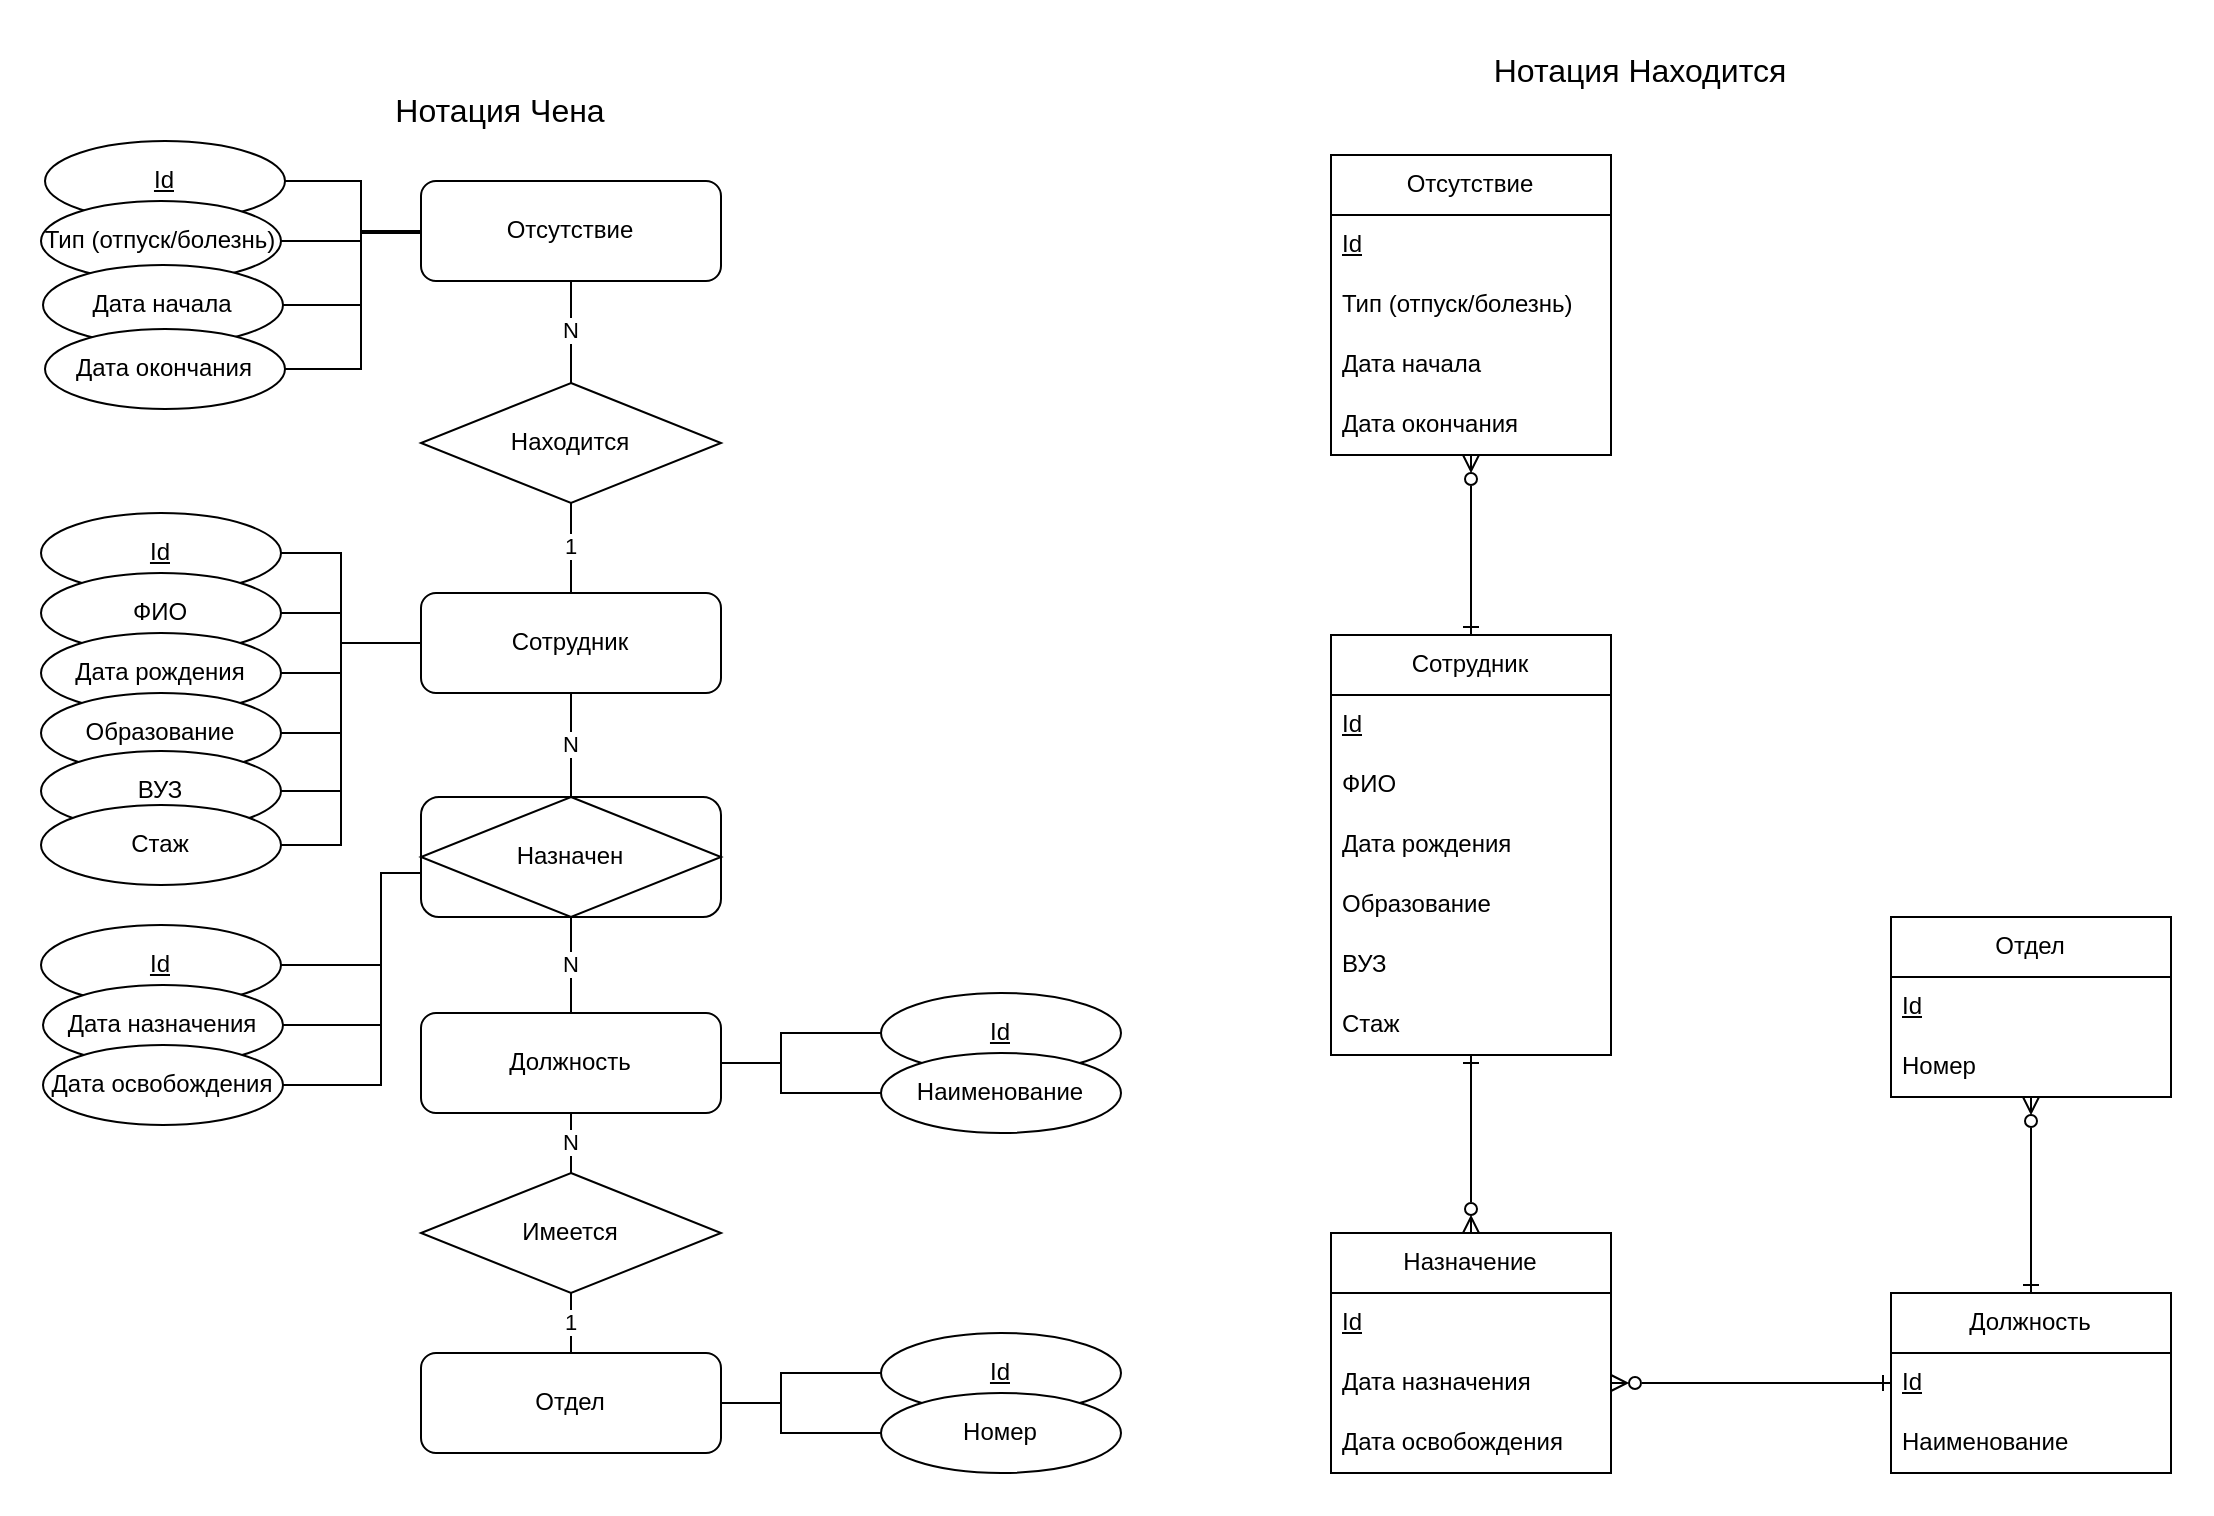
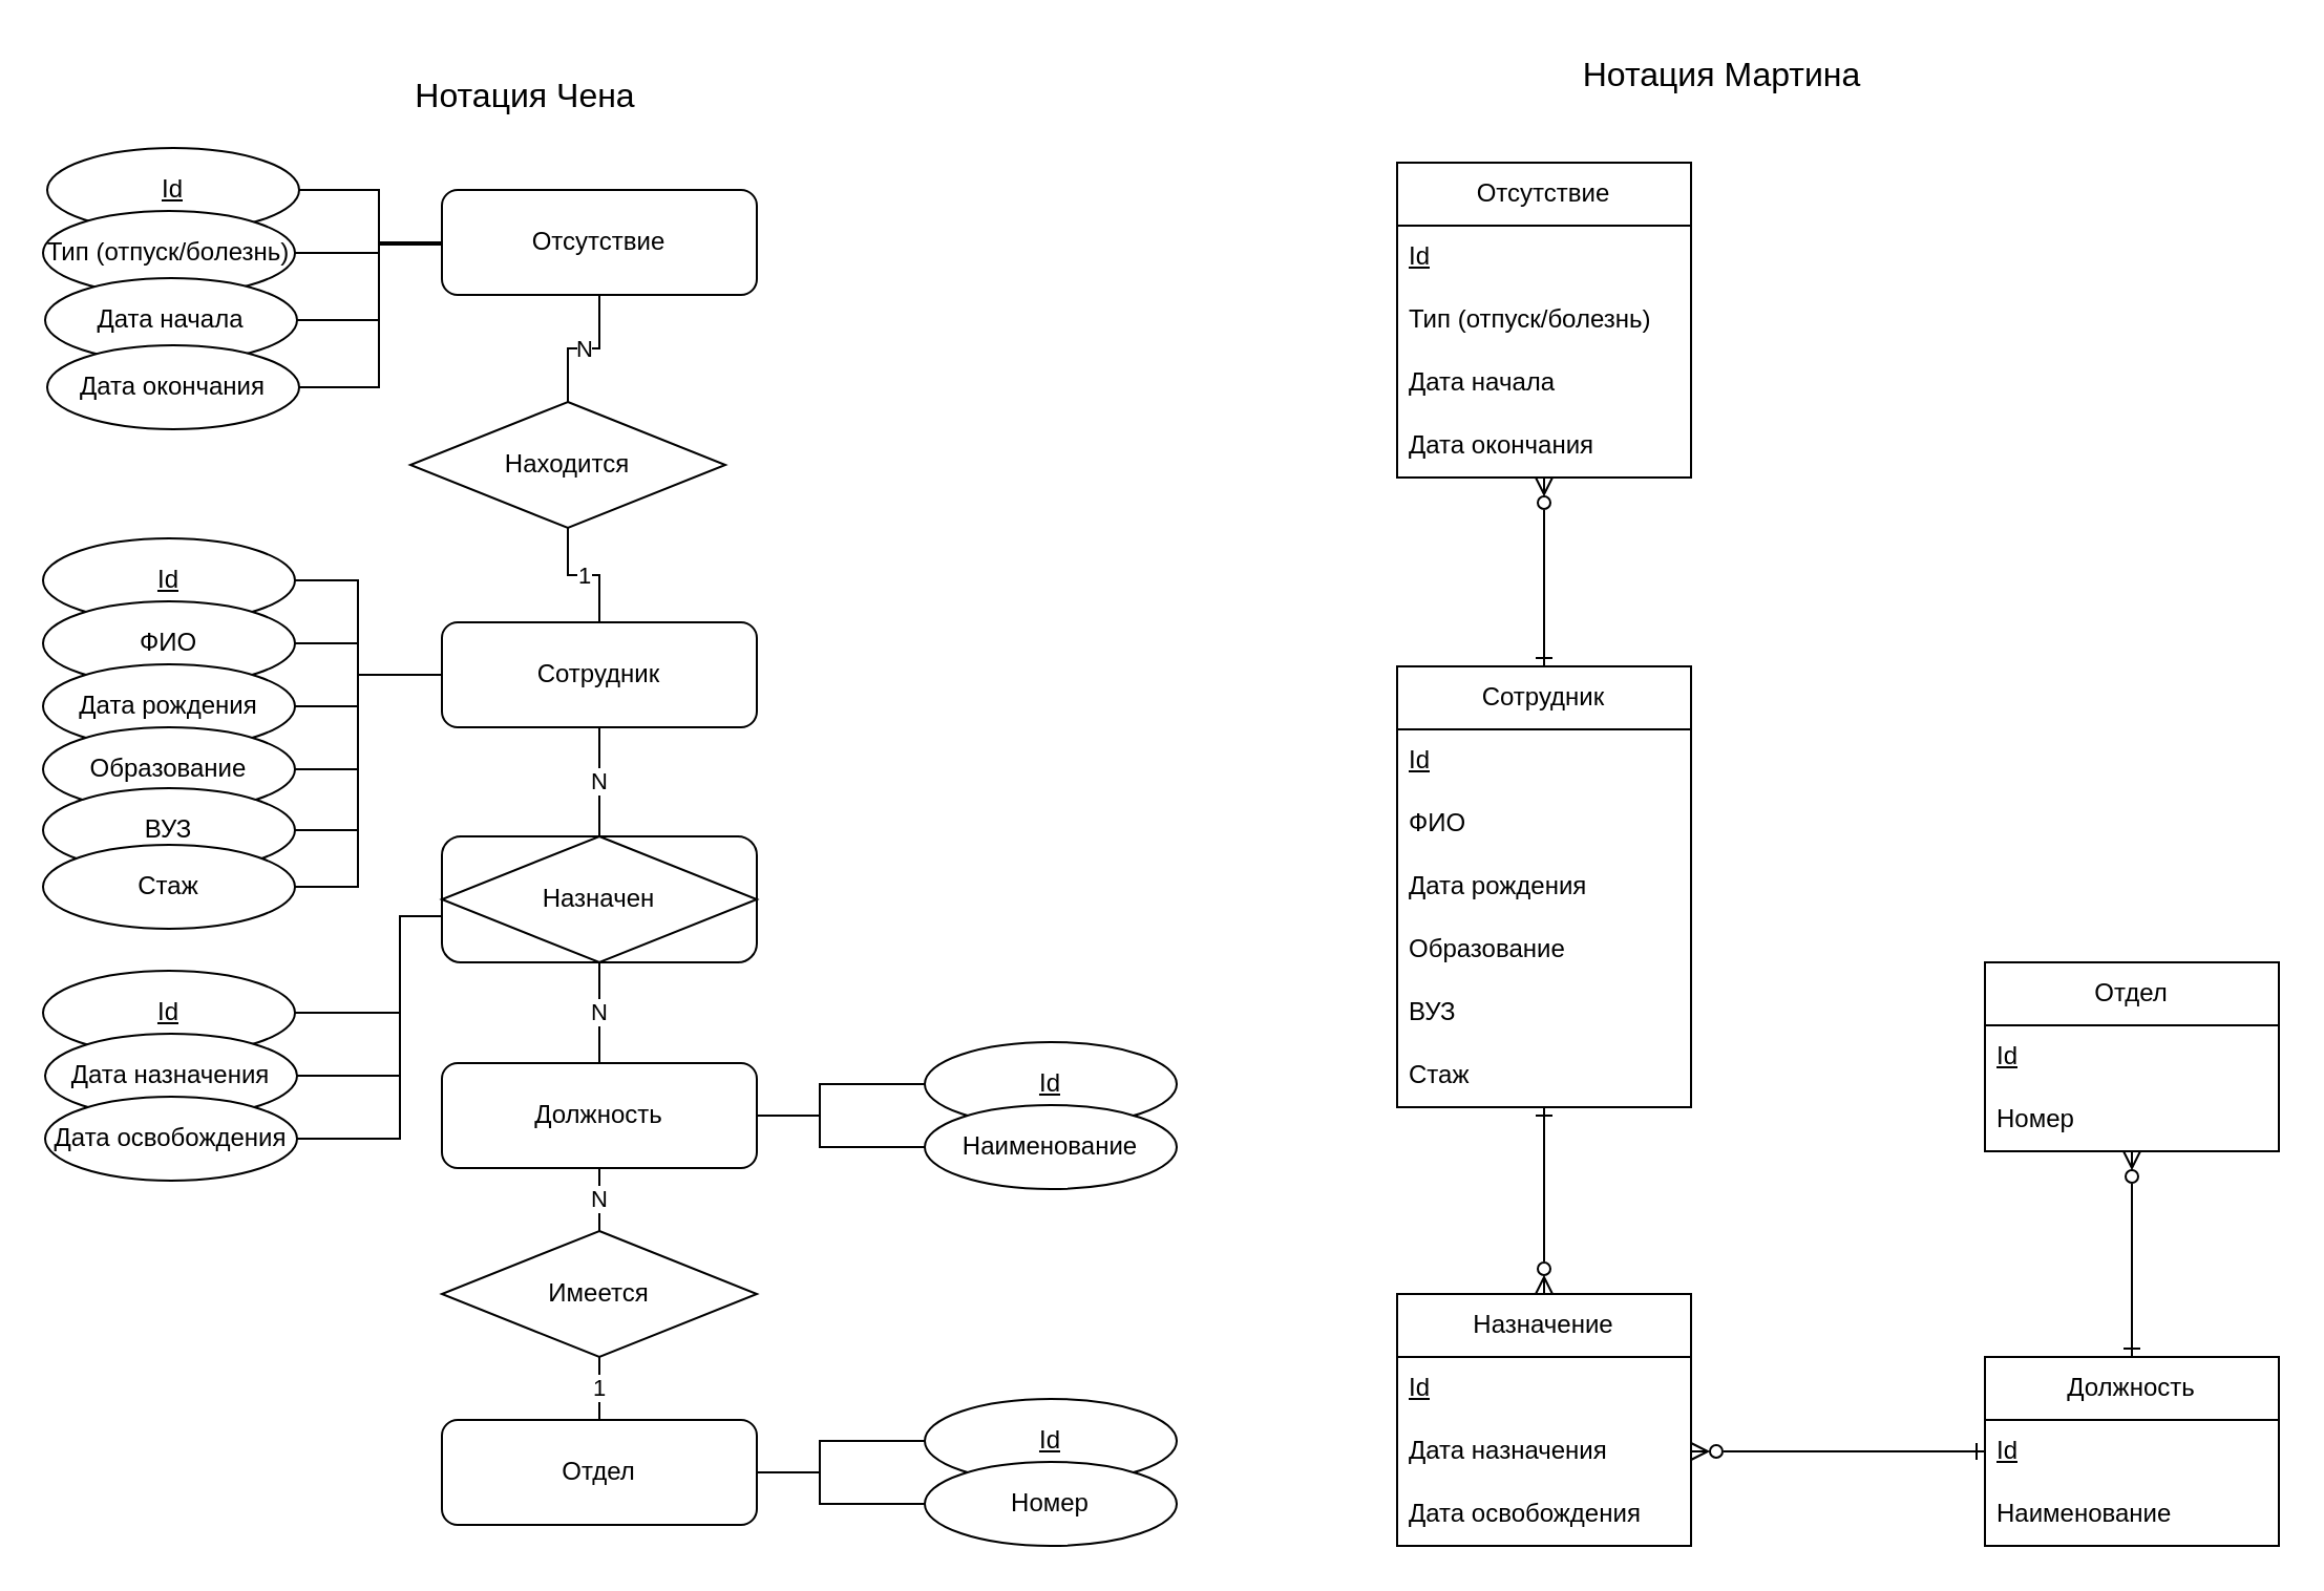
- <mxCell id="4" value="&lt;font style=&quot;font-size: 16px;&quot;&gt;Нотация Находится&lt;/font&gt;" style="text;html=1;align=center;verticalAlign=middle;whiteSpace=wrap;rounded=0;fontSize=18;" vertex="1" parent="1"><mxGeometry x="725" y="20" width="190" height="30" as="geometry" /></mxCell>
+ <mxCell id="4" value="&lt;font style=&quot;font-size: 16px;&quot;&gt;Нотация Мартина&lt;/font&gt;" style="text;html=1;align=center;verticalAlign=middle;whiteSpace=wrap;rounded=0;fontSize=18;" vertex="1" parent="1"><mxGeometry x="725" y="20" width="190" height="30" as="geometry" /></mxCell>
- <mxCell id="3" value="&lt;font style=&quot;font-size: 16px;&quot;&gt;Нотация Чена&lt;/font&gt;" style="text;html=1;align=center;verticalAlign=middle;whiteSpace=wrap;rounded=0;fontSize=18;" vertex="1" parent="1"><mxGeometry x="185" y="40" width="130" height="30" as="geometry" /></mxCell>
+ <mxCell id="3" value="&lt;font style=&quot;font-size: 16px;&quot;&gt;Нотация Чена&lt;/font&gt;" style="text;html=1;align=center;verticalAlign=middle;whiteSpace=wrap;rounded=0;fontSize=18;" vertex="1" parent="1"><mxGeometry x="185" y="30" width="130" height="30" as="geometry" /></mxCell>
- <mxCell id="45" value="Находится" style="rhombus;whiteSpace=wrap;html=1;" vertex="1" parent="1"><mxGeometry x="210" y="191" width="150" height="60" as="geometry" /></mxCell>
+ <mxCell id="45" value="Находится" style="rhombus;whiteSpace=wrap;html=1;" vertex="1" parent="1"><mxGeometry x="195" y="191" width="150" height="60" as="geometry" /></mxCell>
